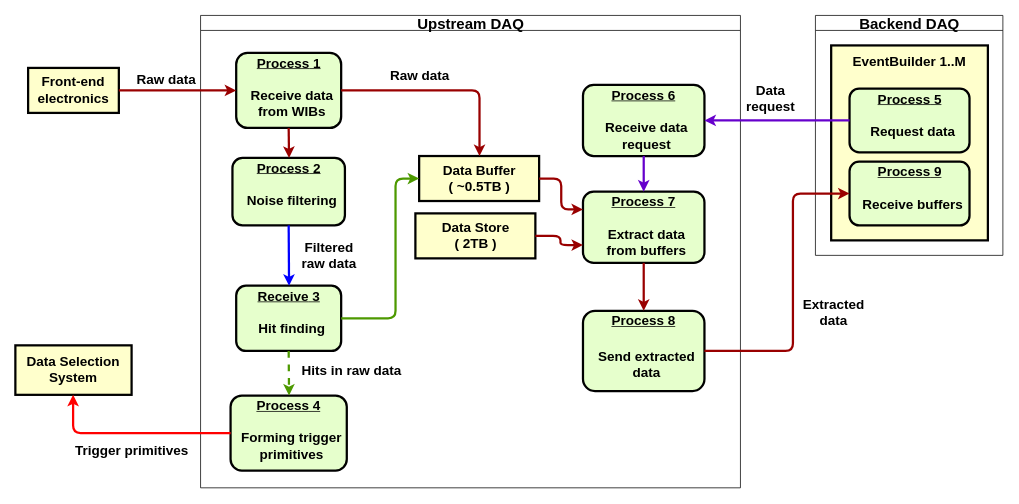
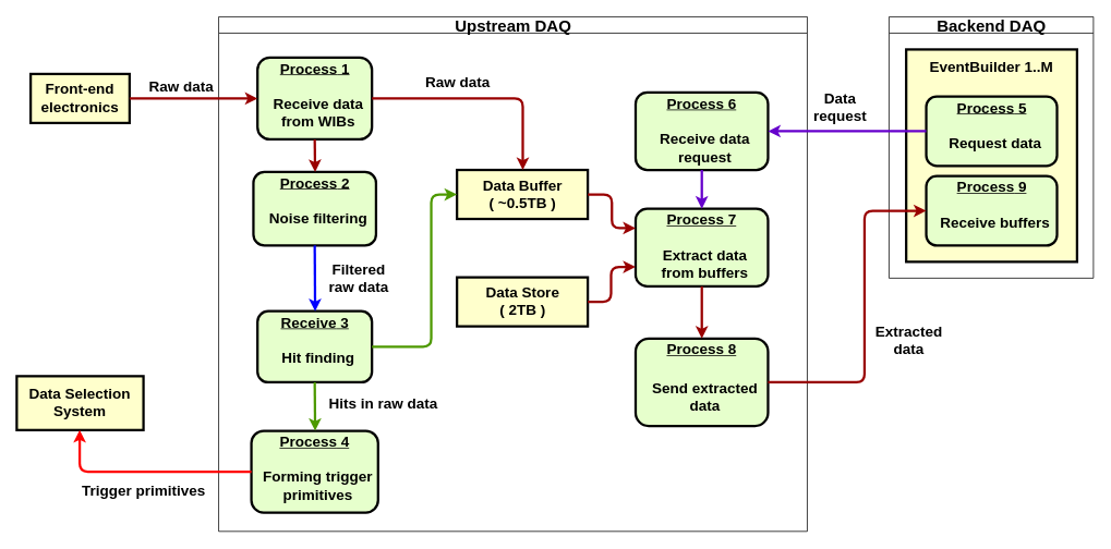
- <mxCell id="16" value="Data Store&#10;( 2TB )" style="whiteSpace=wrap;align=center;verticalAlign=middle;fontStyle=1;strokeWidth=3;fillColor=#FFFFCC;fontSize=18;" vertex="1" parent="3"><mxGeometry x="286.5" y="264" width="160" height="60" as="geometry" /></mxCell>
+ <mxCell id="16" value="Data Store&#10;( 2TB )" style="whiteSpace=wrap;align=center;verticalAlign=middle;fontStyle=1;strokeWidth=3;fillColor=#FFFFCC;fontSize=18;" vertex="1" parent="3"><mxGeometry x="291.5" y="319" width="160" height="60" as="geometry" /></mxCell>
- <mxCell id="12" value="" style="edgeStyle=elbowEdgeStyle;elbow=horizontal;strokeColor=#4D9900;strokeWidth=3;entryX=0.5;entryY=0;entryDx=0;entryDy=0;exitX=0.5;exitY=1;exitDx=0;exitDy=0;dashed=1;" edge="1" parent="3" source="7" target="11"><mxGeometry width="100" height="100" relative="1" as="geometry"><mxPoint x="190.167" y="440.667" as="sourcePoint" /><mxPoint x="190.167" y="520.667" as="targetPoint" /><Array as="points"><mxPoint x="118" y="480" /></Array></mxGeometry></mxCell>
+ <mxCell id="12" value="" style="edgeStyle=elbowEdgeStyle;elbow=horizontal;strokeColor=#4D9900;strokeWidth=3;entryX=0.5;entryY=0;entryDx=0;entryDy=0;exitX=0.5;exitY=1;exitDx=0;exitDy=0;" edge="1" parent="3" source="7" target="11"><mxGeometry width="100" height="100" relative="1" as="geometry"><mxPoint x="190.167" y="440.667" as="sourcePoint" /><mxPoint x="190.167" y="520.667" as="targetPoint" /><Array as="points"><mxPoint x="118" y="480" /></Array></mxGeometry></mxCell>
